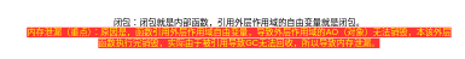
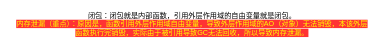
- <mxCell id="2" value="闭包：闭包就是内部函数，引用外层作用域的自由变量就是闭包。&lt;br&gt;&lt;font style=&quot;background-color: rgb(255, 51, 51);&quot; color=&quot;#ffff00&quot;&gt;内存泄漏（重点）：原因是，函数引用外层作用域自由变量，导致外层作用域的AO（对象）无法销毁，本该外层函数执行完销毁，实际由于被引用导致GC无法回收，所以导致内存泄漏。&lt;/font&gt;" style="text;strokeColor=none;align=center;fillColor=none;html=1;verticalAlign=middle;whiteSpace=wrap;rounded=0;" parent="1" vertex="1"><mxGeometry x="30" y="25" width="600" height="40" as="geometry" /></mxCell>
+ <mxCell id="2" value="闭包：闭包就是内部函数，引用外层作用域的自由变量就是闭包。&lt;br&gt;&lt;font style=&quot;background-color: rgb(255, 51, 51);&quot; color=&quot;#ffff00&quot;&gt;内存泄漏（重点）：原因是，函数引用外层作用域自由变量，导致外层作用域的AO（对象）无法销毁，本该外层函数执行完销毁，实际由于被引用导致GC无法回收，所以导致内存泄漏。&lt;/font&gt;" style="text;strokeColor=none;align=center;fillColor=none;html=1;verticalAlign=middle;whiteSpace=wrap;rounded=0;" parent="1" vertex="1"><mxGeometry x="20" y="20" width="600" height="40" as="geometry" /></mxCell>
